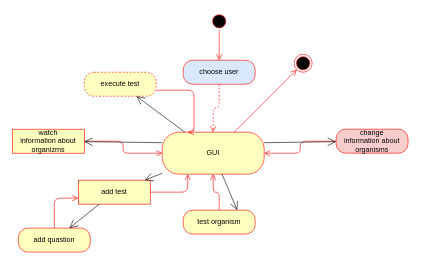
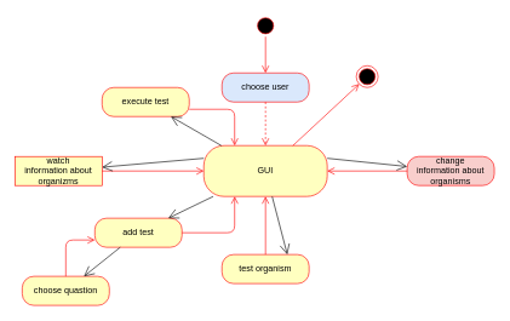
- <mxCell id="18" value="execute test" style="rounded=1;whiteSpace=wrap;html=1;arcSize=40;fontColor=#000000;fillColor=#ffffc0;strokeColor=#ff0000;dashed=1;" vertex="1" parent="1"><mxGeometry x="140" y="120" width="120" height="40" as="geometry" /></mxCell>
+ <mxCell id="18" value="execute test" style="rounded=1;whiteSpace=wrap;html=1;arcSize=40;fontColor=#000000;fillColor=#ffffc0;strokeColor=#ff0000;" vertex="1" parent="1"><mxGeometry x="140" y="120" width="120" height="40" as="geometry" /></mxCell>
- <mxCell id="6" value="GUI" style="rounded=1;whiteSpace=wrap;html=1;arcSize=40;fontColor=#000000;fillColor=#ffffc0;strokeColor=#ff0000;" vertex="1" parent="1"><mxGeometry x="270" y="220" width="170" height="70" as="geometry" /></mxCell>
+ <mxCell id="6" value="GUI" style="rounded=1;whiteSpace=wrap;html=1;arcSize=40;fontColor=#000000;fillColor=#ffffc0;strokeColor=#ff0000;" vertex="1" parent="1"><mxGeometry x="280" y="200" width="170" height="70" as="geometry" /></mxCell>
- <mxCell id="21" value="add test" style="whiteSpace=wrap;html=1;arcSize=40;fontColor=#000000;fillColor=#ffffc0;strokeColor=#ff0000;rounded=0;" vertex="1" parent="1"><mxGeometry x="130" y="300" width="120" height="40" as="geometry" /></mxCell>
+ <mxCell id="21" value="add test" style="rounded=1;whiteSpace=wrap;html=1;arcSize=40;fontColor=#000000;fillColor=#ffffc0;strokeColor=#ff0000;" vertex="1" parent="1"><mxGeometry x="130" y="300" width="120" height="40" as="geometry" /></mxCell>
- <mxCell id="24" value="add quastion" style="rounded=1;whiteSpace=wrap;html=1;arcSize=40;fontColor=#000000;fillColor=#ffffc0;strokeColor=#ff0000;" vertex="1" parent="1"><mxGeometry x="30" y="380" width="120" height="40" as="geometry" /></mxCell>
+ <mxCell id="24" value="choose quastion" style="rounded=1;whiteSpace=wrap;html=1;arcSize=40;fontColor=#000000;fillColor=#ffffc0;strokeColor=#ff0000;" vertex="1" parent="1"><mxGeometry x="30" y="380" width="120" height="40" as="geometry" /></mxCell>
